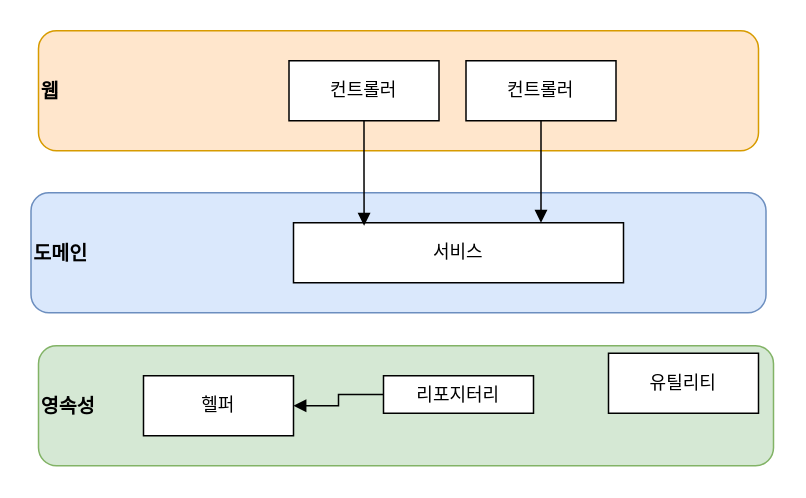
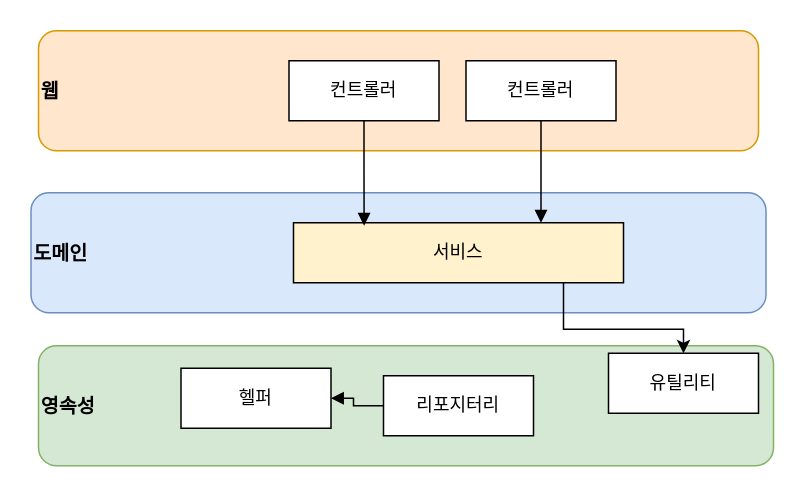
- <mxCell id="10" value="서비스" style="rounded=0;whiteSpace=wrap;html=1;" vertex="1" parent="1"><mxGeometry x="195" y="148" width="220" height="40" as="geometry" /></mxCell>
+ <mxCell id="10" value="서비스" style="rounded=0;whiteSpace=wrap;html=1;fillColor=#fff2cc;" vertex="1" parent="1"><mxGeometry x="195" y="148" width="220" height="40" as="geometry" /></mxCell>
+ <mxCell id="9" style="edgeStyle=orthogonalEdgeStyle;rounded=0;orthogonalLoop=1;jettySize=auto;html=1;entryX=0.5;entryY=0;entryDx=0;entryDy=0;" edge="1" parent="1" source="10" target="13"><mxGeometry relative="1" as="geometry"><Array as="points"><mxPoint x="375" y="219" /><mxPoint x="455" y="219" /></Array></mxGeometry></mxCell>
- <mxCell id="7" value="리포지터리" style="rounded=0;whiteSpace=wrap;html=1;" vertex="1" parent="1"><mxGeometry x="255" y="250" width="100" height="25" as="geometry" /></mxCell>
+ <mxCell id="7" value="리포지터리" style="rounded=0;whiteSpace=wrap;html=1;" vertex="1" parent="1"><mxGeometry x="255" y="250" width="100" height="40" as="geometry" /></mxCell>
- <mxCell id="8" value="헬퍼" style="rounded=0;whiteSpace=wrap;html=1;" vertex="1" parent="1"><mxGeometry x="95" y="250" width="100" height="40" as="geometry" /></mxCell>
+ <mxCell id="8" value="헬퍼" style="rounded=0;whiteSpace=wrap;html=1;" vertex="1" parent="1"><mxGeometry x="120" y="245" width="100" height="40" as="geometry" /></mxCell>
